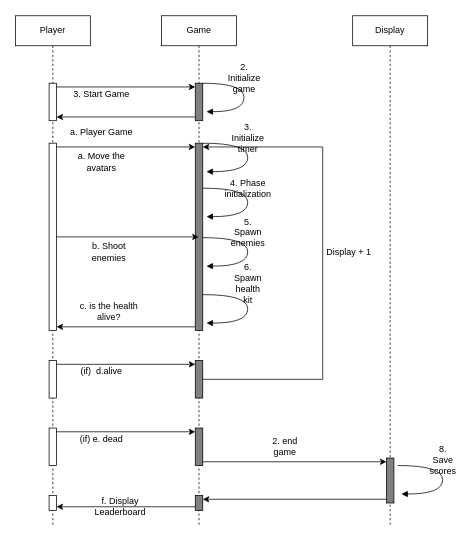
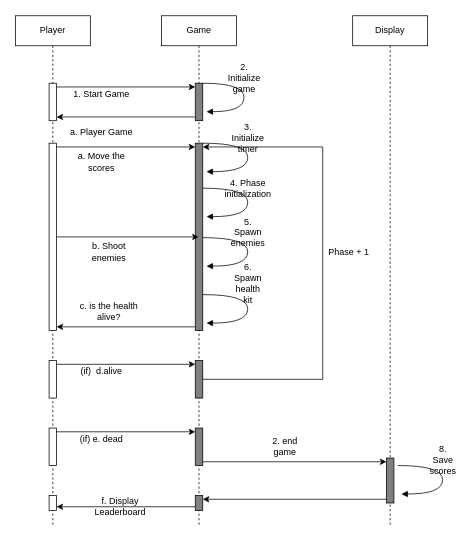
- <mxCell id="18" value="3. Start Game" style="text;html=1;align=center;verticalAlign=middle;whiteSpace=wrap;rounded=0;" parent="1" vertex="1"><mxGeometry x="90" y="110" width="90" height="30" as="geometry" /></mxCell>
+ <mxCell id="18" value="1. Start Game" style="text;html=1;align=center;verticalAlign=middle;whiteSpace=wrap;rounded=0;" parent="1" vertex="1"><mxGeometry x="90" y="110" width="90" height="30" as="geometry" /></mxCell>
- <mxCell id="25" value="a. Move the avatars" style="text;html=1;align=center;verticalAlign=middle;whiteSpace=wrap;rounded=0;" parent="1" vertex="1"><mxGeometry x="90" y="200" width="90" height="30" as="geometry" /></mxCell>
+ <mxCell id="25" value="a. Move the scores" style="text;html=1;align=center;verticalAlign=middle;whiteSpace=wrap;rounded=0;" parent="1" vertex="1"><mxGeometry x="90" y="200" width="90" height="30" as="geometry" /></mxCell>
- <mxCell id="32" value="Display + 1" style="text;html=1;align=center;verticalAlign=middle;whiteSpace=wrap;rounded=0;" parent="1" vertex="1"><mxGeometry x="420" y="320" width="90" height="30" as="geometry" /></mxCell>
+ <mxCell id="32" value="Phase + 1" style="text;html=1;align=center;verticalAlign=middle;whiteSpace=wrap;rounded=0;" parent="1" vertex="1"><mxGeometry x="420" y="320" width="90" height="30" as="geometry" /></mxCell>
